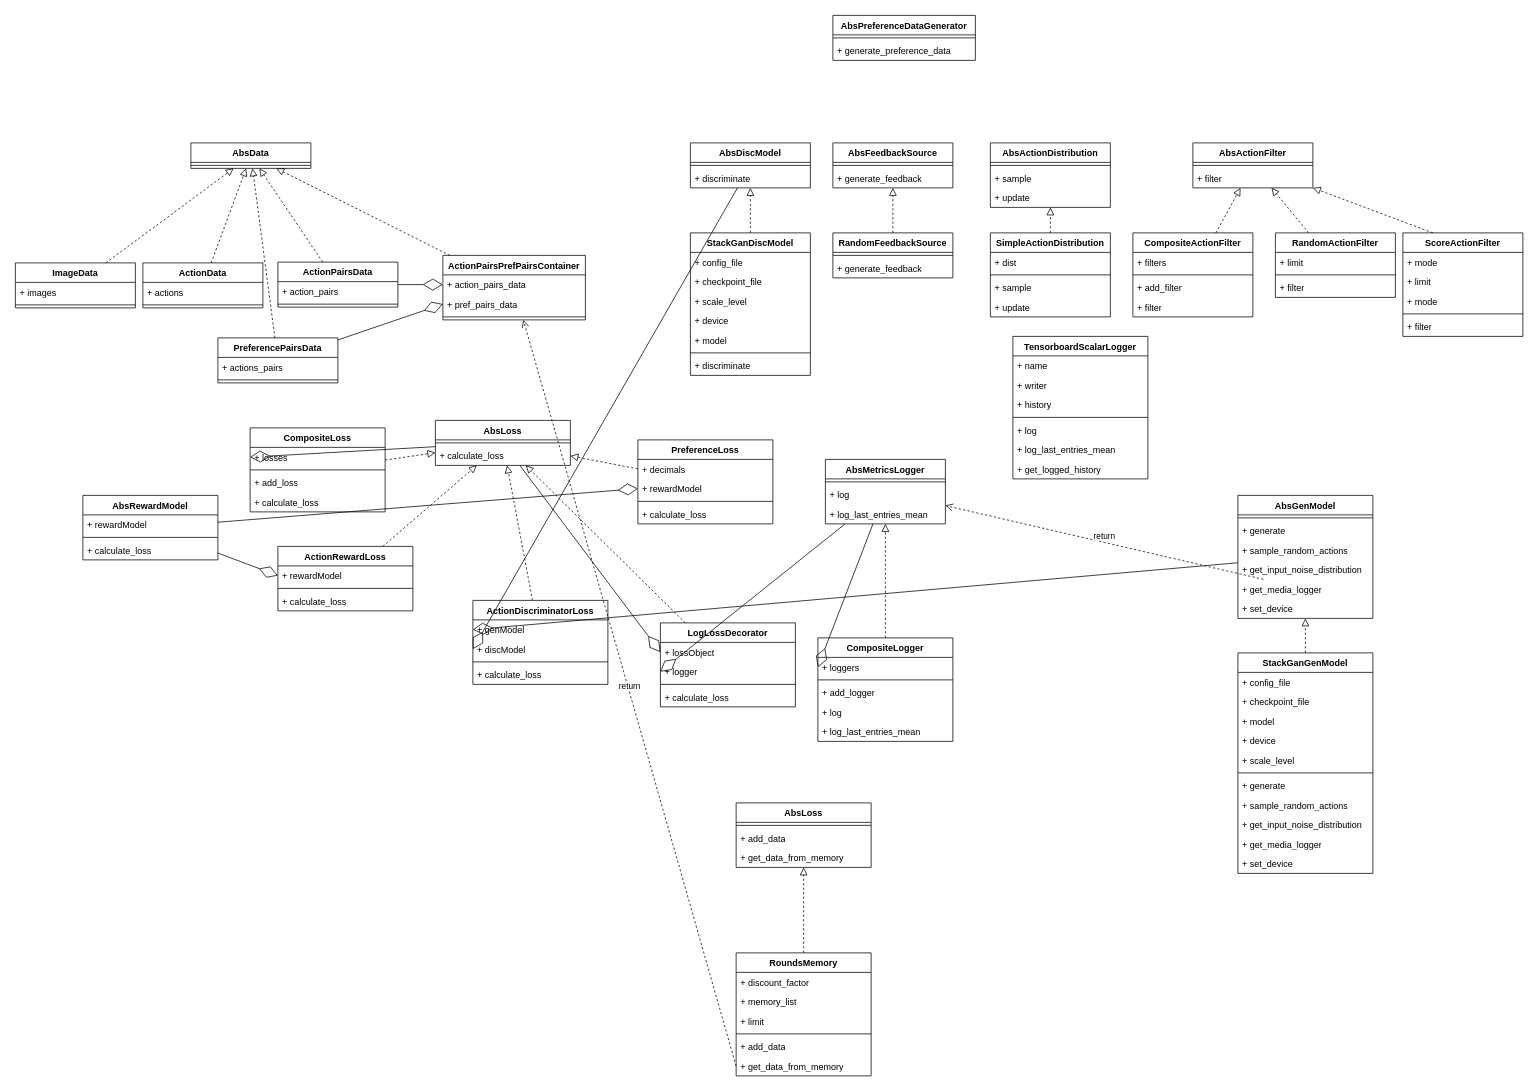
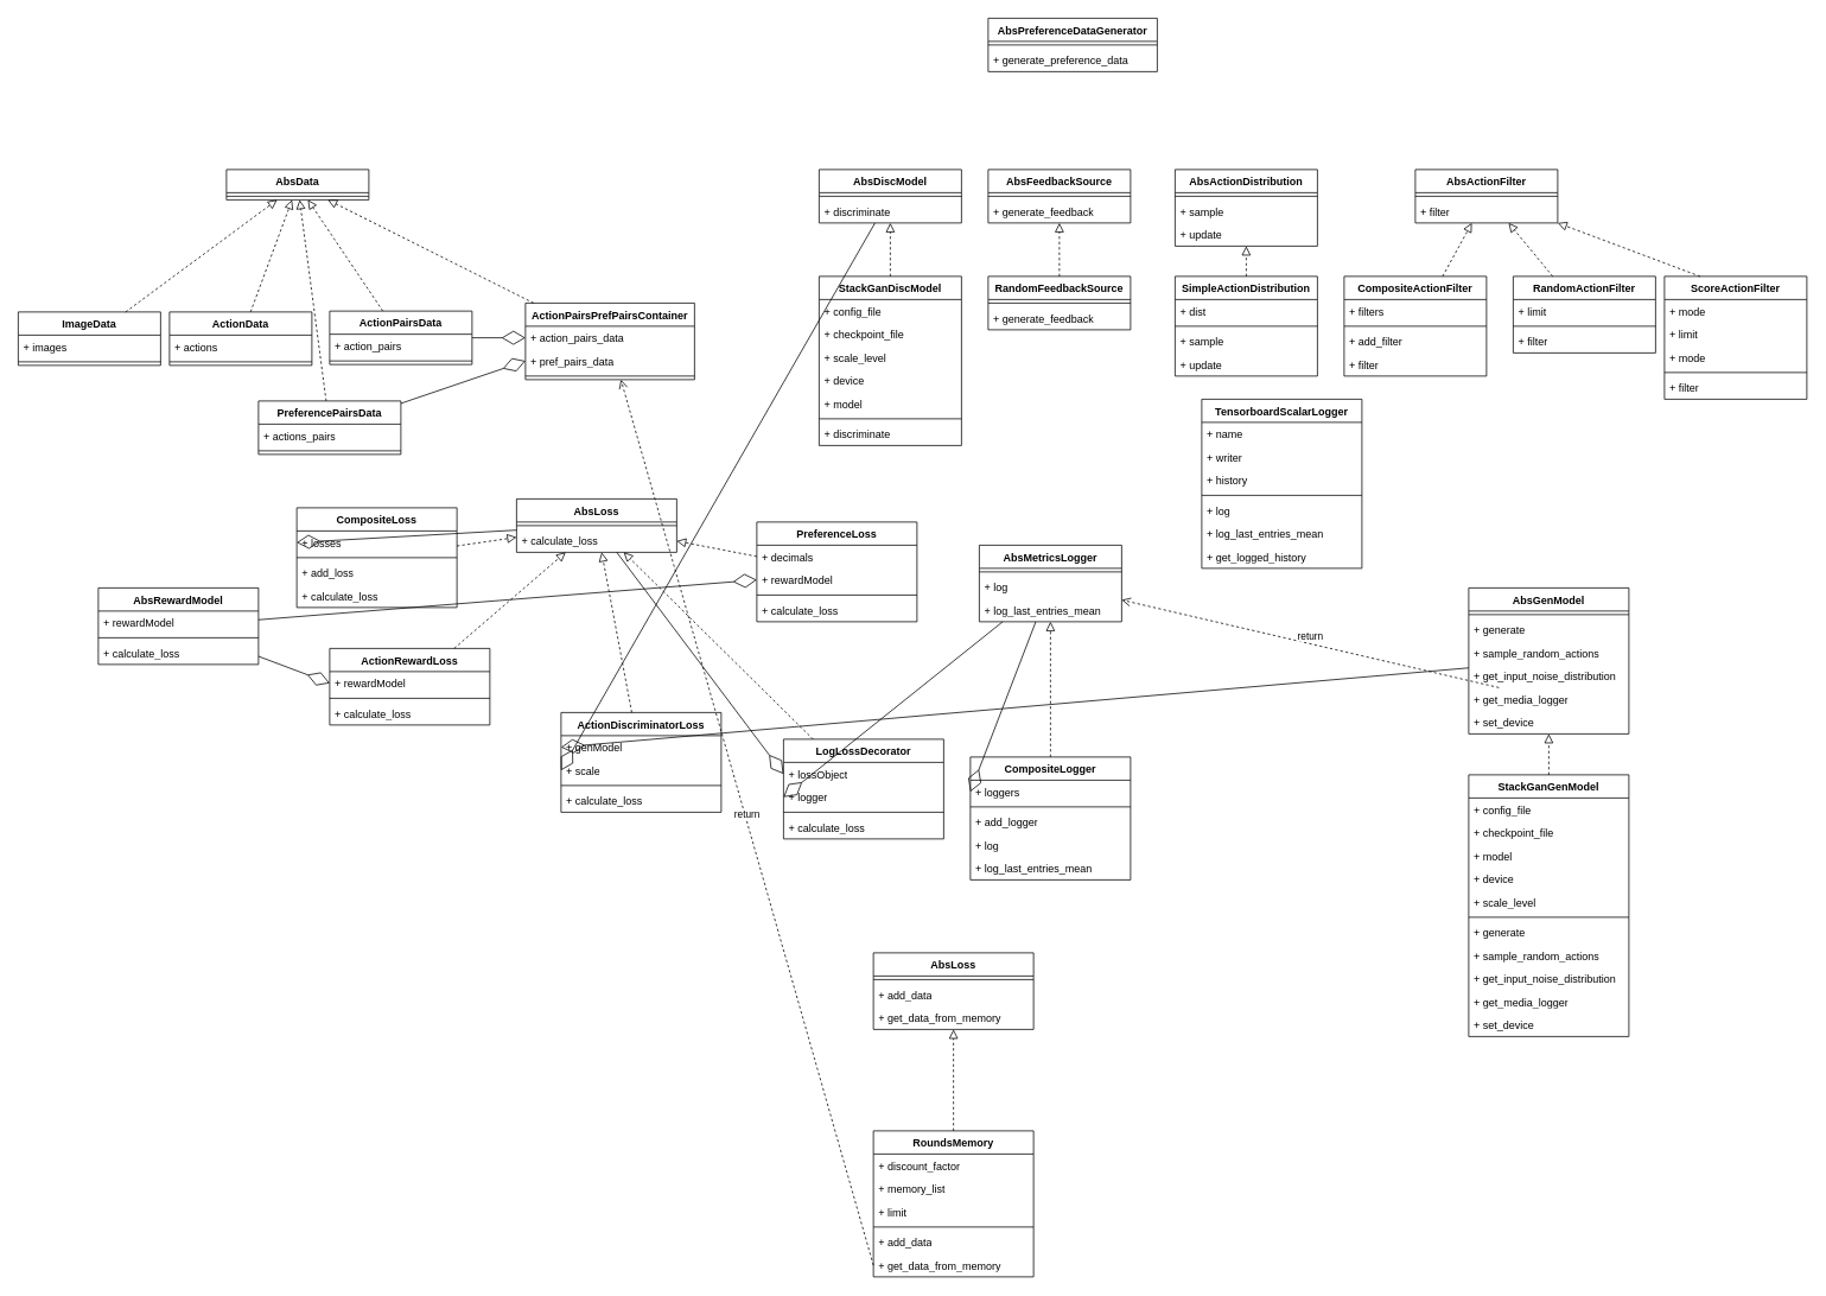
- <mxCell id="107" value="+&amp;nbsp;discModel" style="text;strokeColor=none;fillColor=none;align=left;verticalAlign=top;spacingLeft=4;spacingRight=4;overflow=hidden;rotatable=0;points=[[0,0.5],[1,0.5]];portConstraint=eastwest;whiteSpace=wrap;html=1;" vertex="1" parent="105"><mxGeometry y="52" width="180" height="26" as="geometry" /></mxCell>
+ <mxCell id="107" value="+&amp;nbsp;scale" style="text;strokeColor=none;fillColor=none;align=left;verticalAlign=top;spacingLeft=4;spacingRight=4;overflow=hidden;rotatable=0;points=[[0,0.5],[1,0.5]];portConstraint=eastwest;whiteSpace=wrap;html=1;" vertex="1" parent="105"><mxGeometry y="52" width="180" height="26" as="geometry" /></mxCell>
